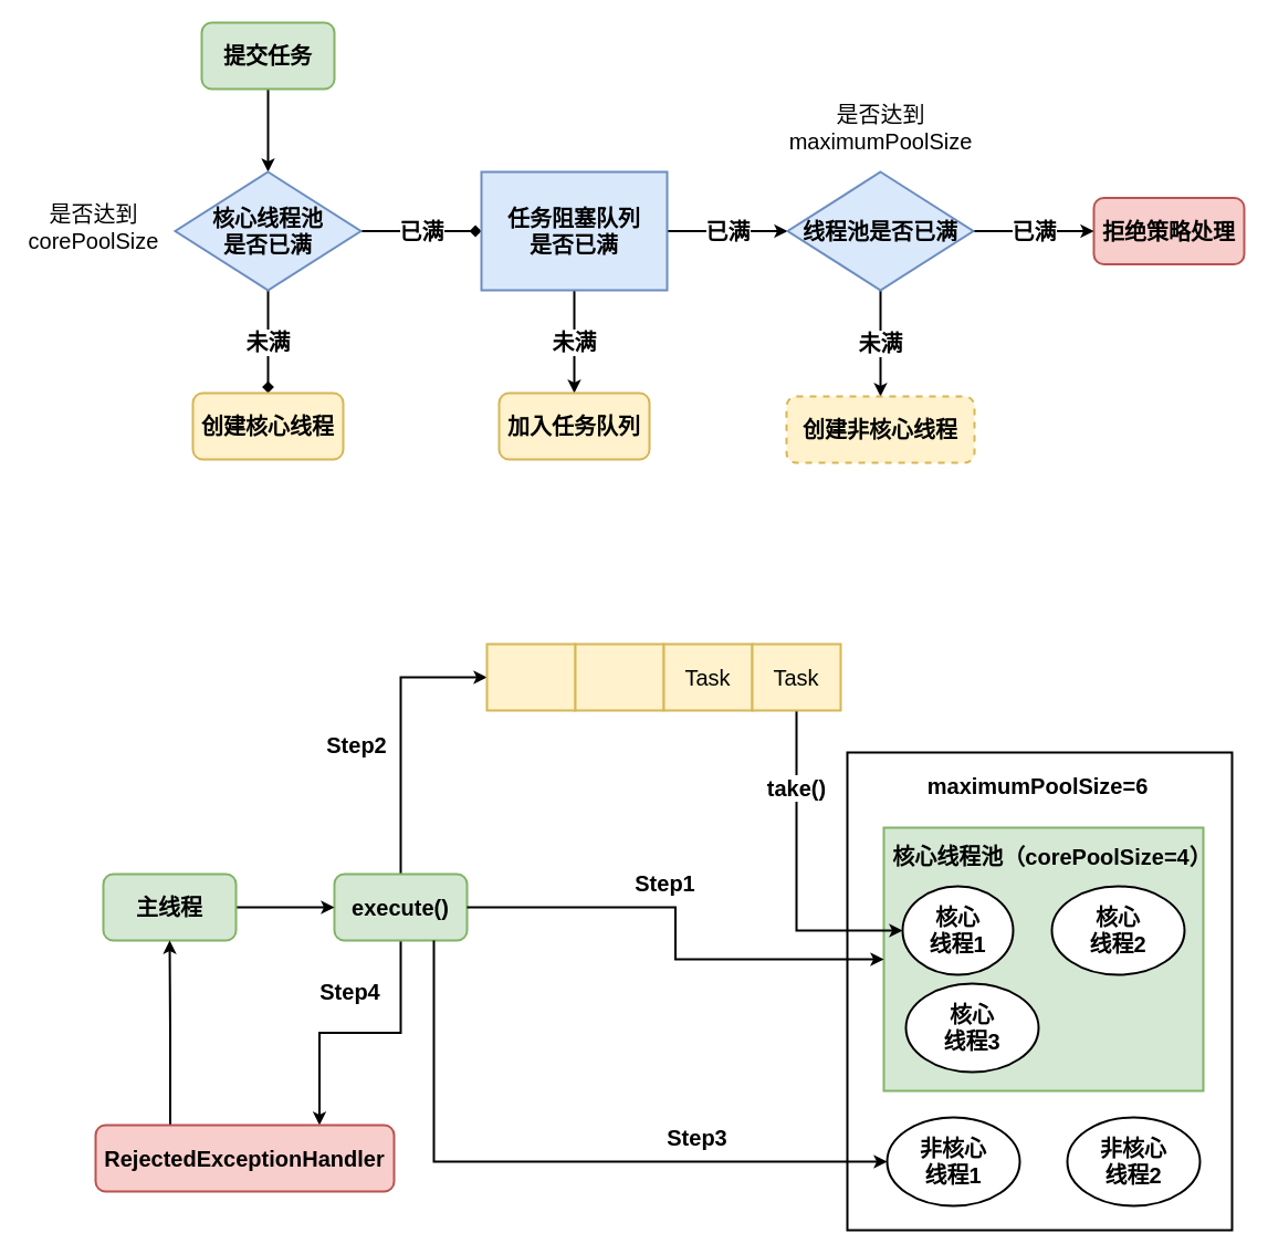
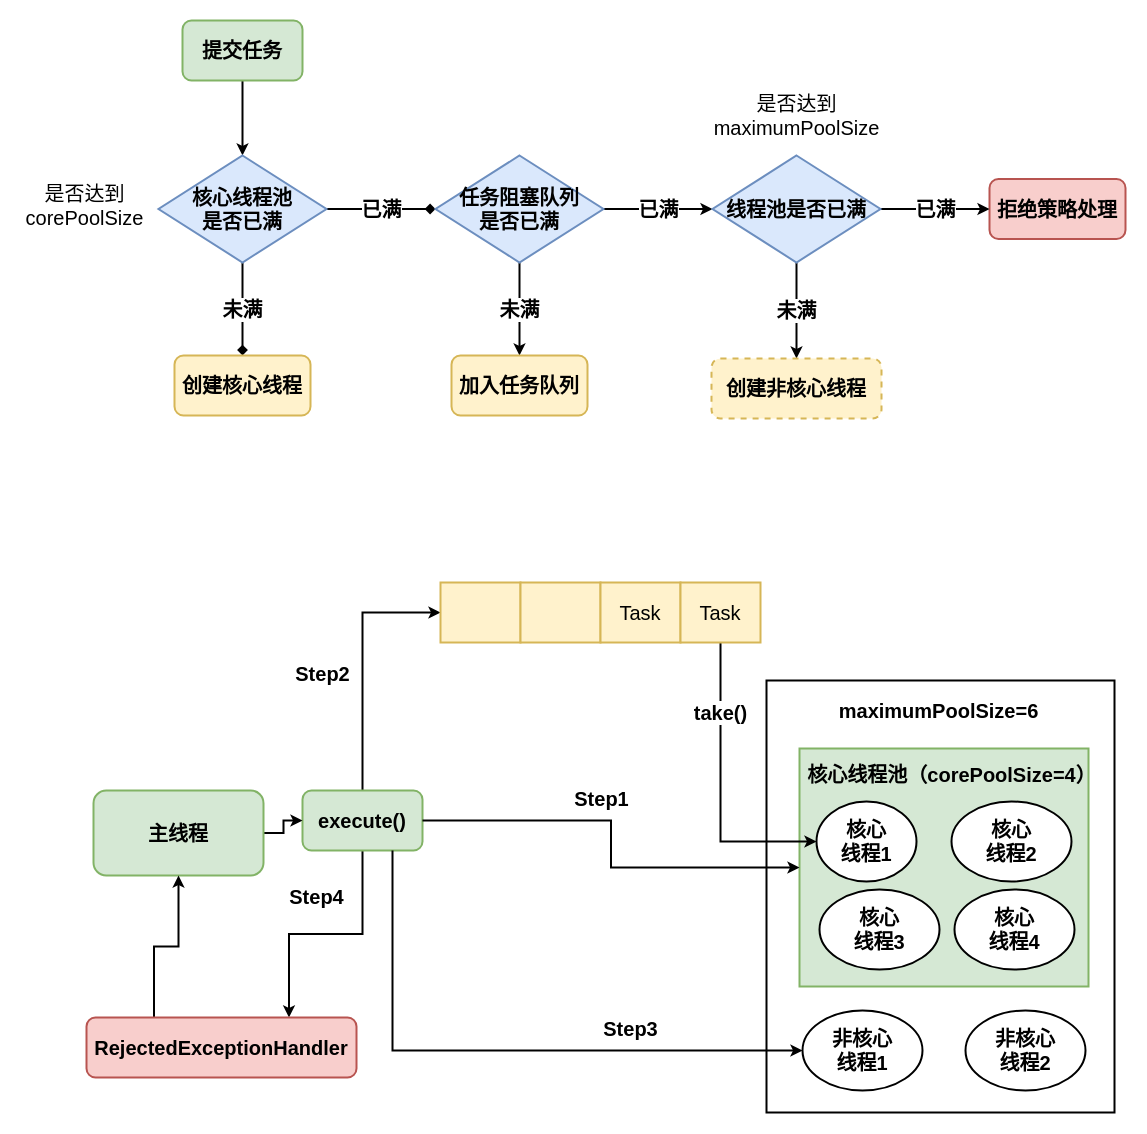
- <mxCell id="10" value="任务阻塞队列&lt;br&gt;是否已满" style="whiteSpace=wrap;html=1;strokeWidth=2;fontSize=20;fontStyle=1;fillColor=#dae8fc;strokeColor=#6c8ebf;rounded=0;" vertex="1" parent="1"><mxGeometry x="435" y="155" width="168" height="107" as="geometry" /></mxCell>
+ <mxCell id="10" value="任务阻塞队列&lt;br&gt;是否已满" style="rhombus;whiteSpace=wrap;html=1;strokeWidth=2;fontSize=20;fontStyle=1;fillColor=#dae8fc;strokeColor=#6c8ebf;" vertex="1" parent="1"><mxGeometry x="435" y="155" width="168" height="107" as="geometry" /></mxCell>
- <mxCell id="43" value="主线程" style="rounded=1;whiteSpace=wrap;html=1;fontSize=20;strokeWidth=2;fillColor=#d5e8d4;strokeColor=#82b366;fontStyle=1" vertex="1" parent="1"><mxGeometry x="93" y="790" width="120" height="60" as="geometry" /></mxCell>
+ <mxCell id="43" value="主线程" style="rounded=1;whiteSpace=wrap;html=1;fontSize=20;strokeWidth=2;fillColor=#d5e8d4;strokeColor=#82b366;fontStyle=1" vertex="1" parent="1"><mxGeometry x="93" y="790" width="170" height="85" as="geometry" /></mxCell>
+ <mxCell id="29" value="核心&lt;br&gt;线程4" style="ellipse;whiteSpace=wrap;html=1;strokeWidth=2;fontSize=20;fontStyle=1" vertex="1" parent="1"><mxGeometry x="954" y="889" width="120" height="80" as="geometry" /></mxCell>
